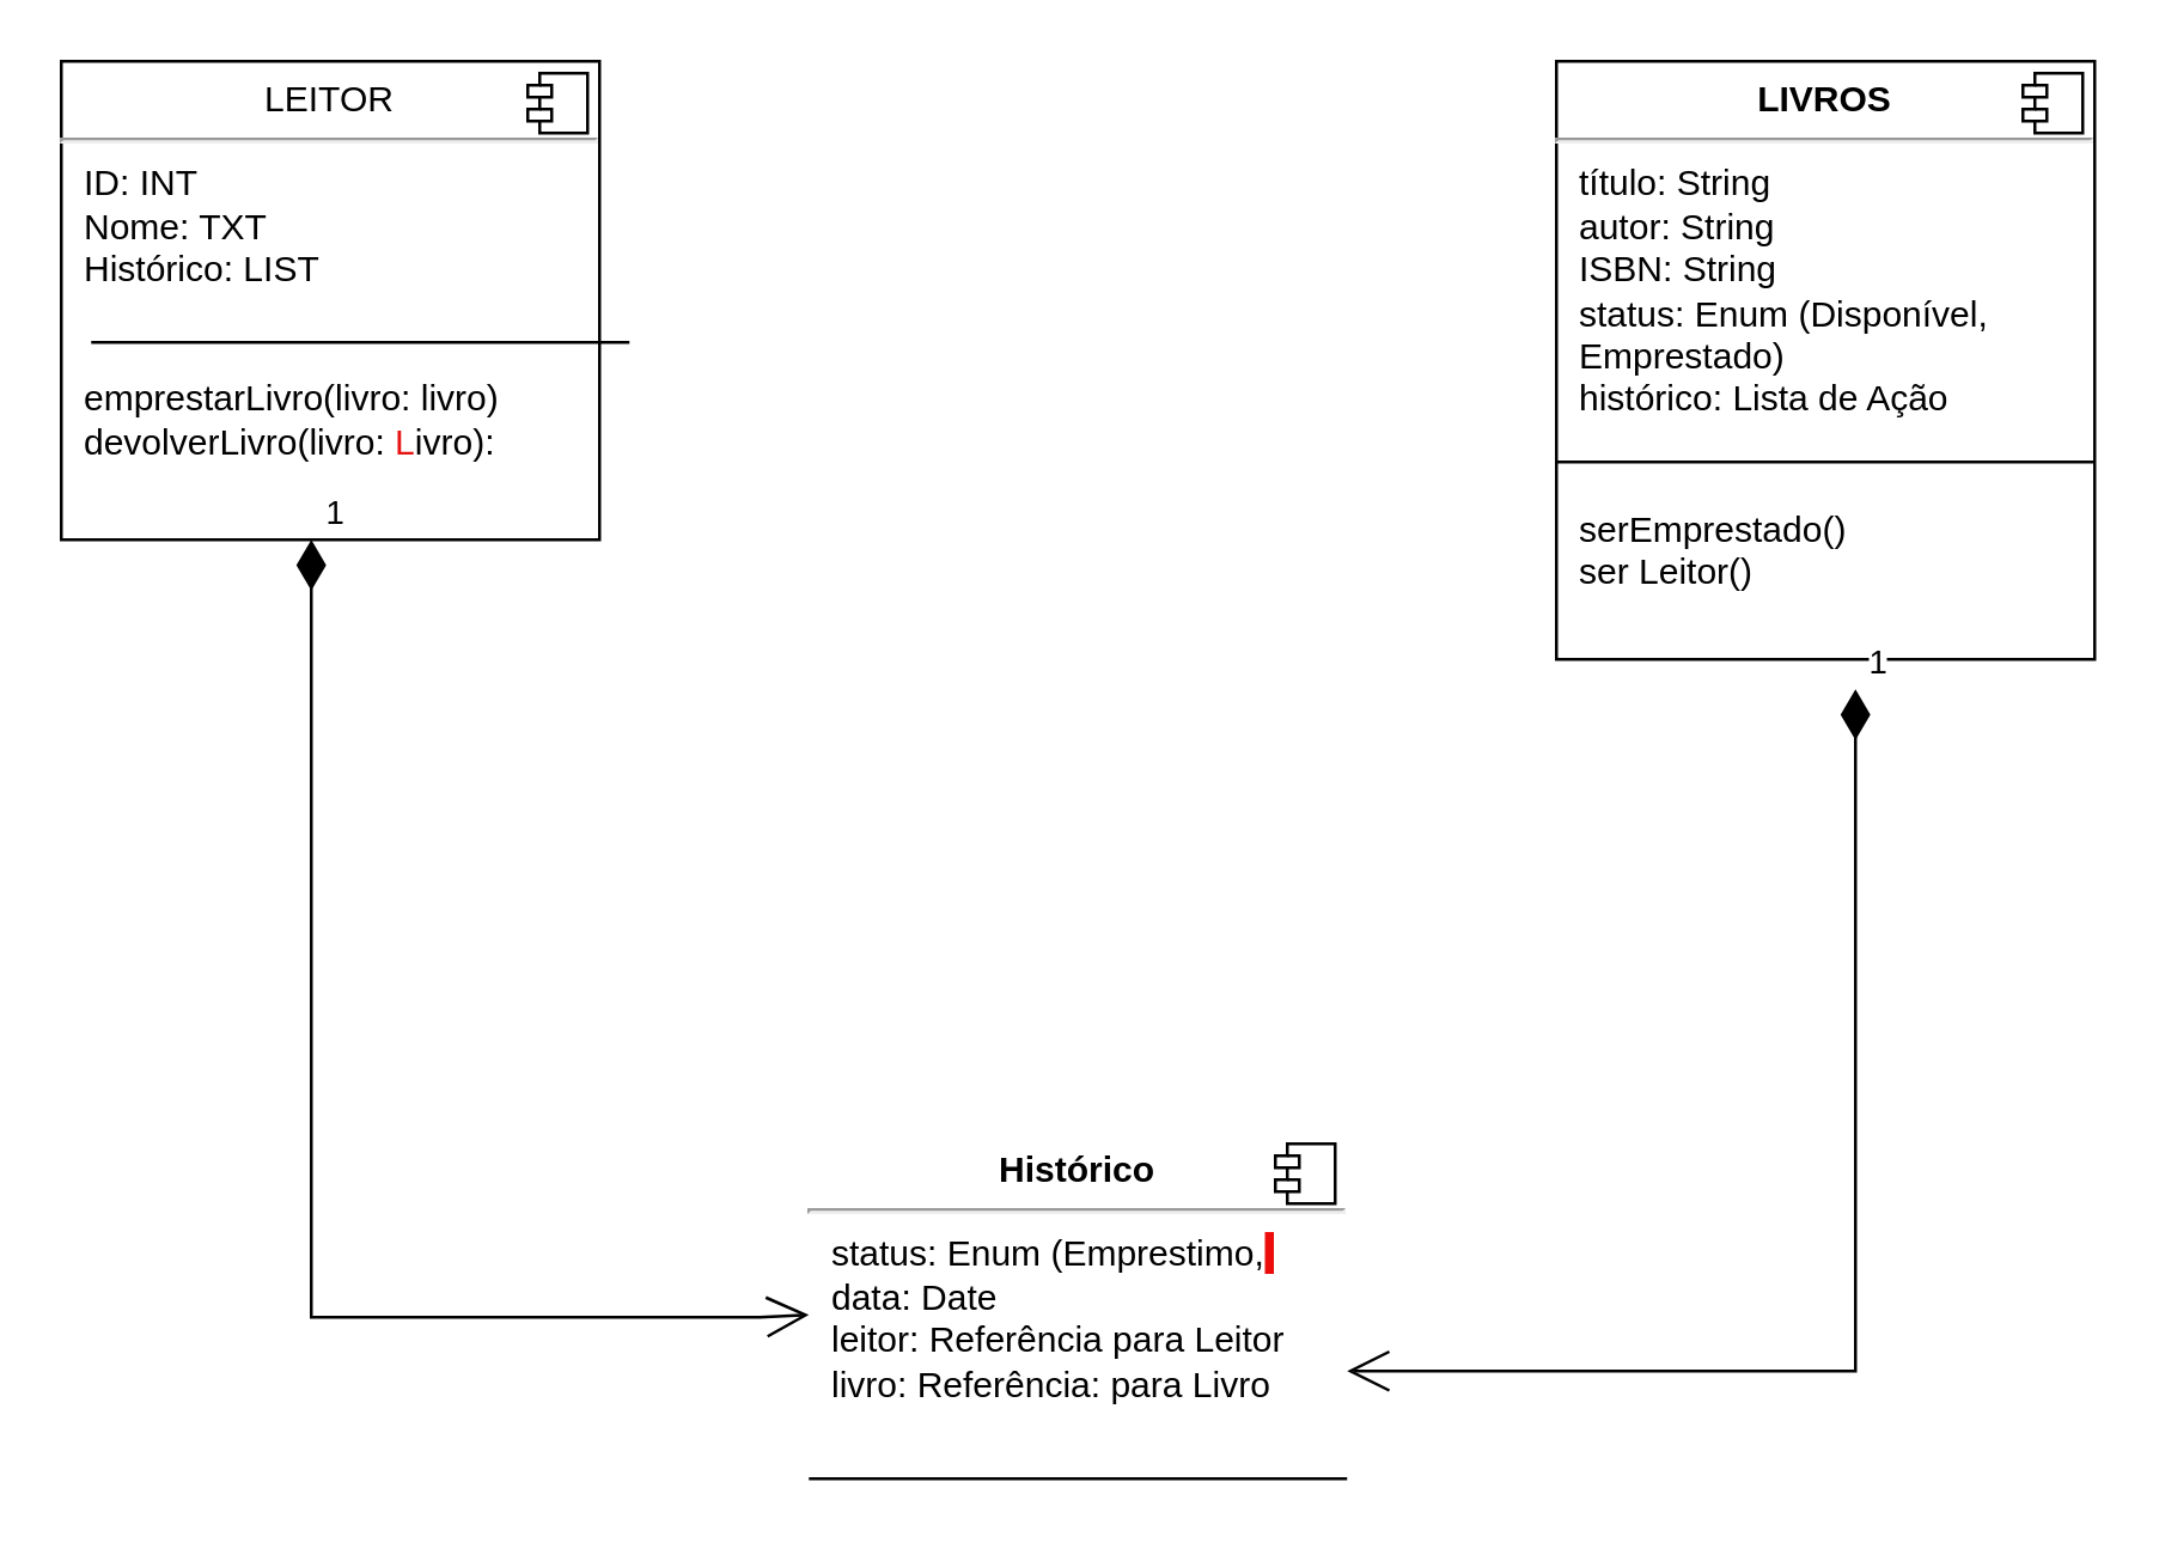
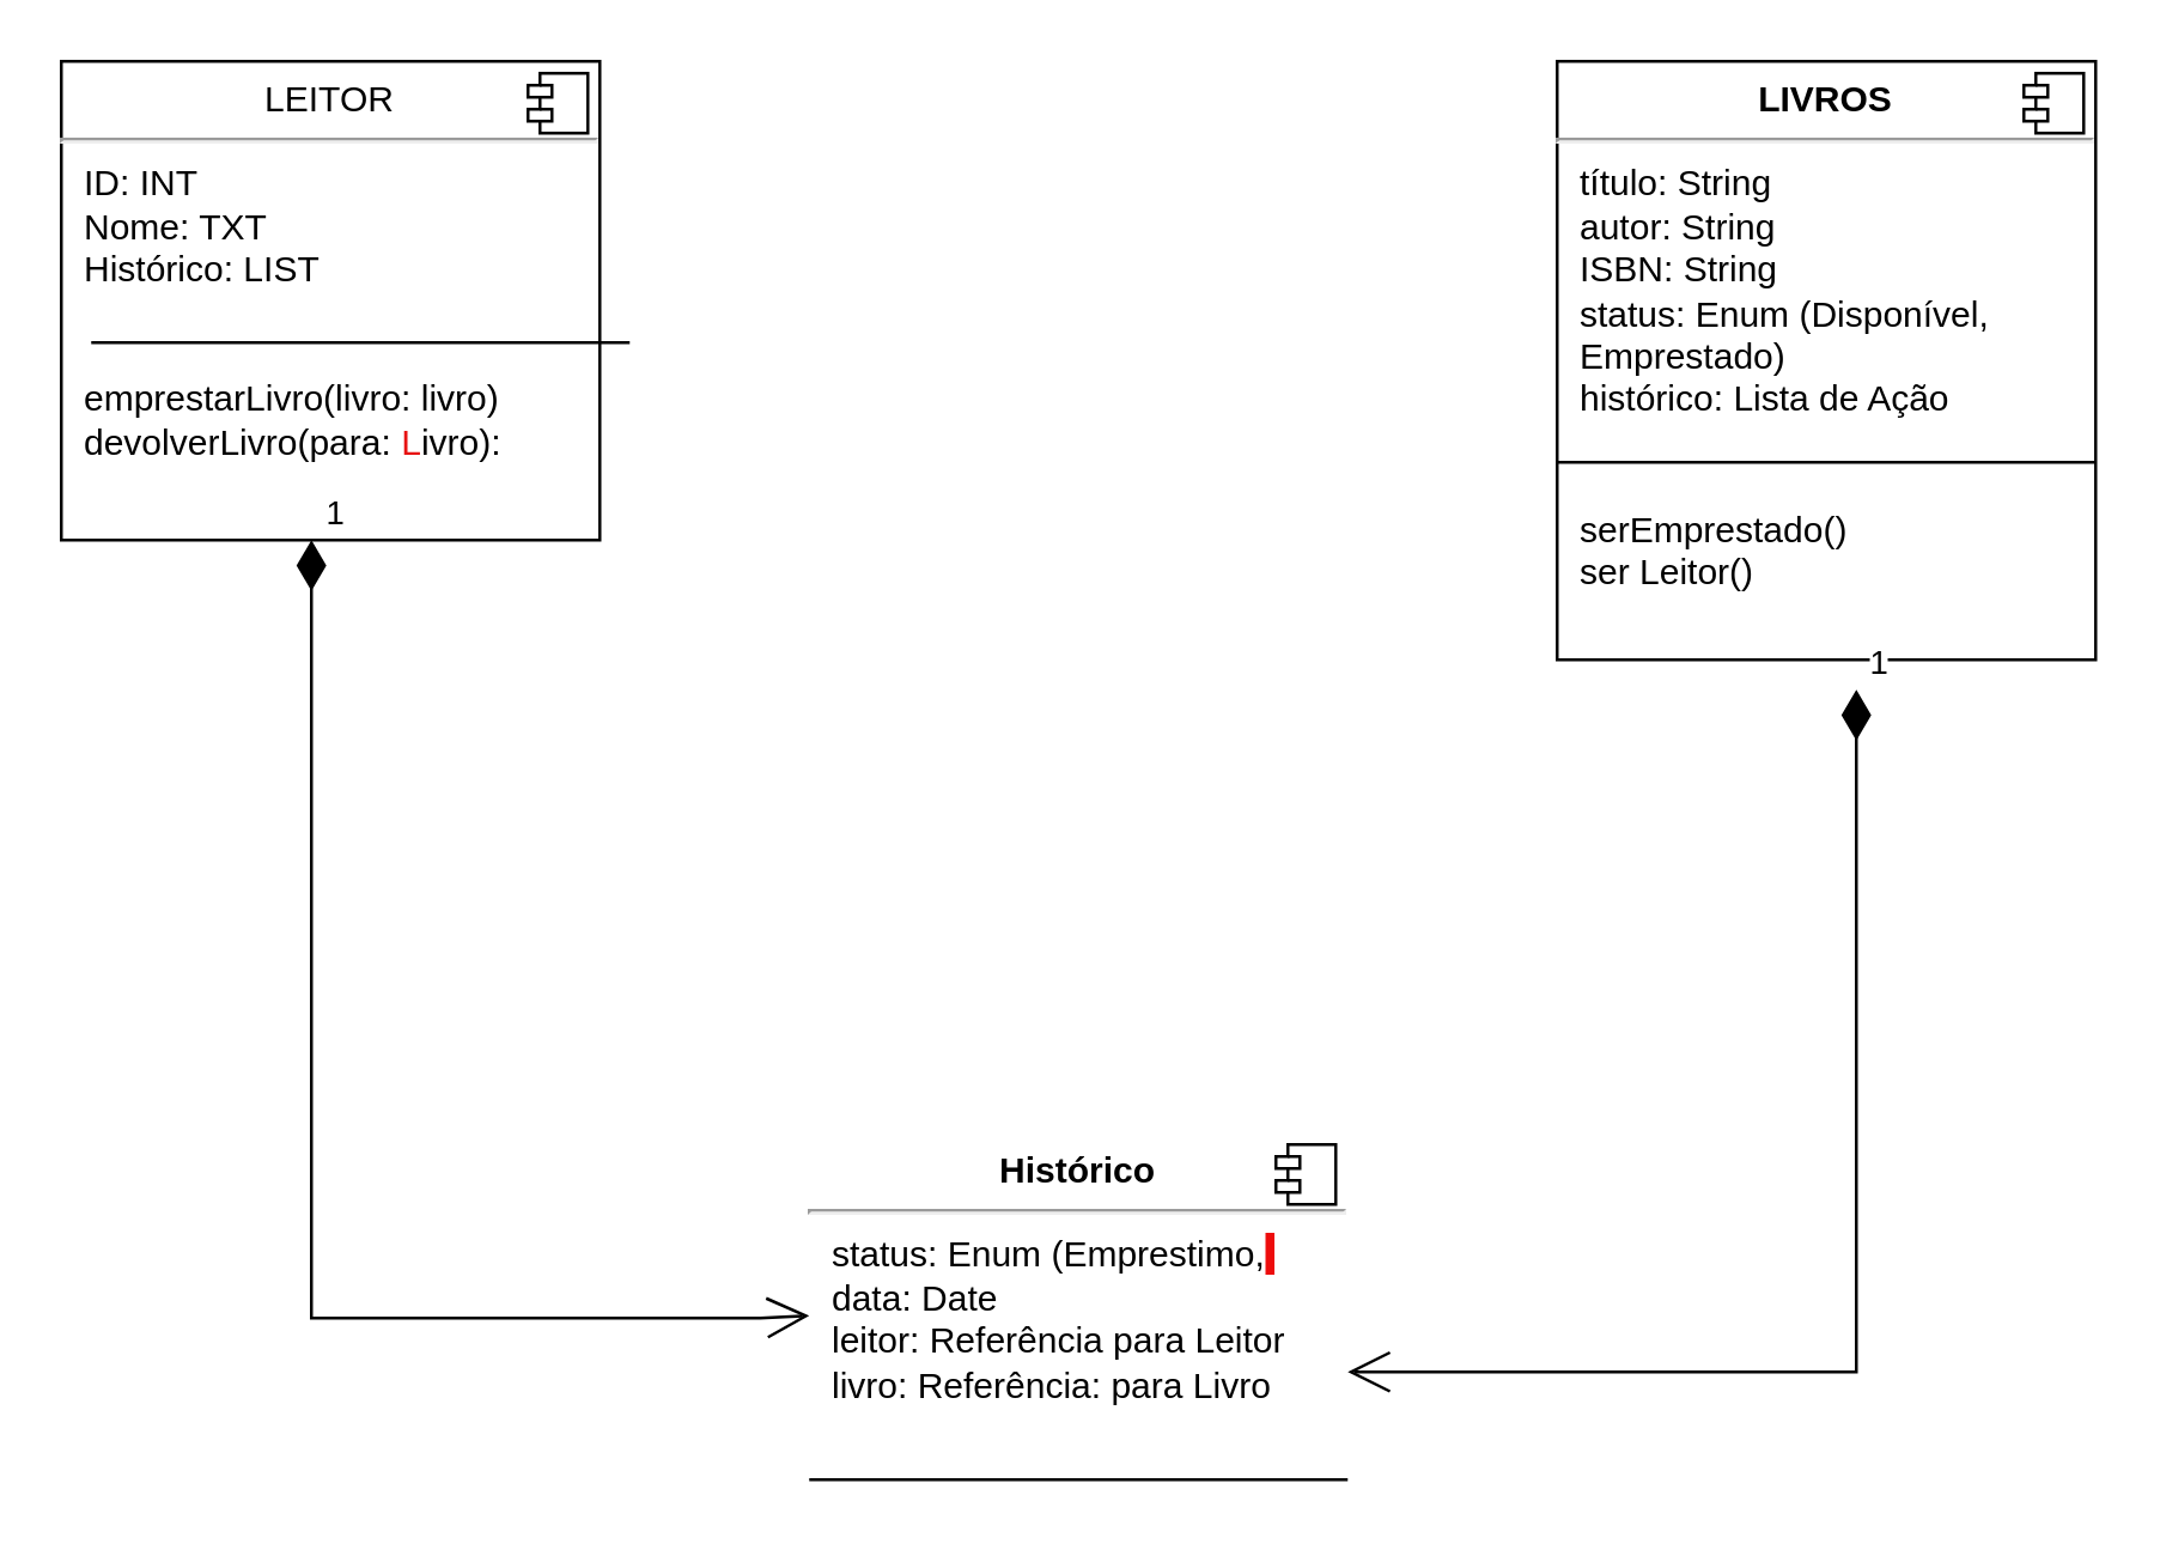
- <mxCell id="2" value="&lt;p style=&quot;margin:0px;margin-top:6px;text-align:center;&quot;&gt;LEITOR&lt;/p&gt;&lt;hr&gt;&lt;p style=&quot;margin:0px;margin-left:8px;&quot;&gt;ID: INT&lt;/p&gt;&lt;p style=&quot;margin:0px;margin-left:8px;&quot;&gt;Nome: TXT&lt;/p&gt;&lt;p style=&quot;margin:0px;margin-left:8px;&quot;&gt;Histórico: LIST&lt;br&gt;&lt;br&gt;&lt;/p&gt;&lt;p style=&quot;margin:0px;margin-left:8px;&quot;&gt;&lt;br&gt;&lt;/p&gt;&lt;p style=&quot;margin:0px;margin-left:8px;&quot;&gt;emprestarLivro(livro: livro)&lt;/p&gt;&lt;p style=&quot;margin:0px;margin-left:8px;&quot;&gt;devolverLivro(livro: &lt;font color=&quot;#e71313&quot;&gt;L&lt;/font&gt;ivro):&amp;nbsp;&lt;/p&gt;" style="align=left;overflow=fill;html=1;dropTarget=0;whiteSpace=wrap;fillColor=#FFFFFF;" vertex="1" parent="1"><mxGeometry x="20" y="20" width="180" height="160" as="geometry" /></mxCell>
+ <mxCell id="2" value="&lt;p style=&quot;margin:0px;margin-top:6px;text-align:center;&quot;&gt;LEITOR&lt;/p&gt;&lt;hr&gt;&lt;p style=&quot;margin:0px;margin-left:8px;&quot;&gt;ID: INT&lt;/p&gt;&lt;p style=&quot;margin:0px;margin-left:8px;&quot;&gt;Nome: TXT&lt;/p&gt;&lt;p style=&quot;margin:0px;margin-left:8px;&quot;&gt;Histórico: LIST&lt;br&gt;&lt;br&gt;&lt;/p&gt;&lt;p style=&quot;margin:0px;margin-left:8px;&quot;&gt;&lt;br&gt;&lt;/p&gt;&lt;p style=&quot;margin:0px;margin-left:8px;&quot;&gt;emprestarLivro(livro: livro)&lt;/p&gt;&lt;p style=&quot;margin:0px;margin-left:8px;&quot;&gt;devolverLivro(para: &lt;font color=&quot;#e71313&quot;&gt;L&lt;/font&gt;ivro):&amp;nbsp;&lt;/p&gt;" style="align=left;overflow=fill;html=1;dropTarget=0;whiteSpace=wrap;fillColor=#FFFFFF;" vertex="1" parent="1"><mxGeometry x="20" y="20" width="180" height="160" as="geometry" /></mxCell>
